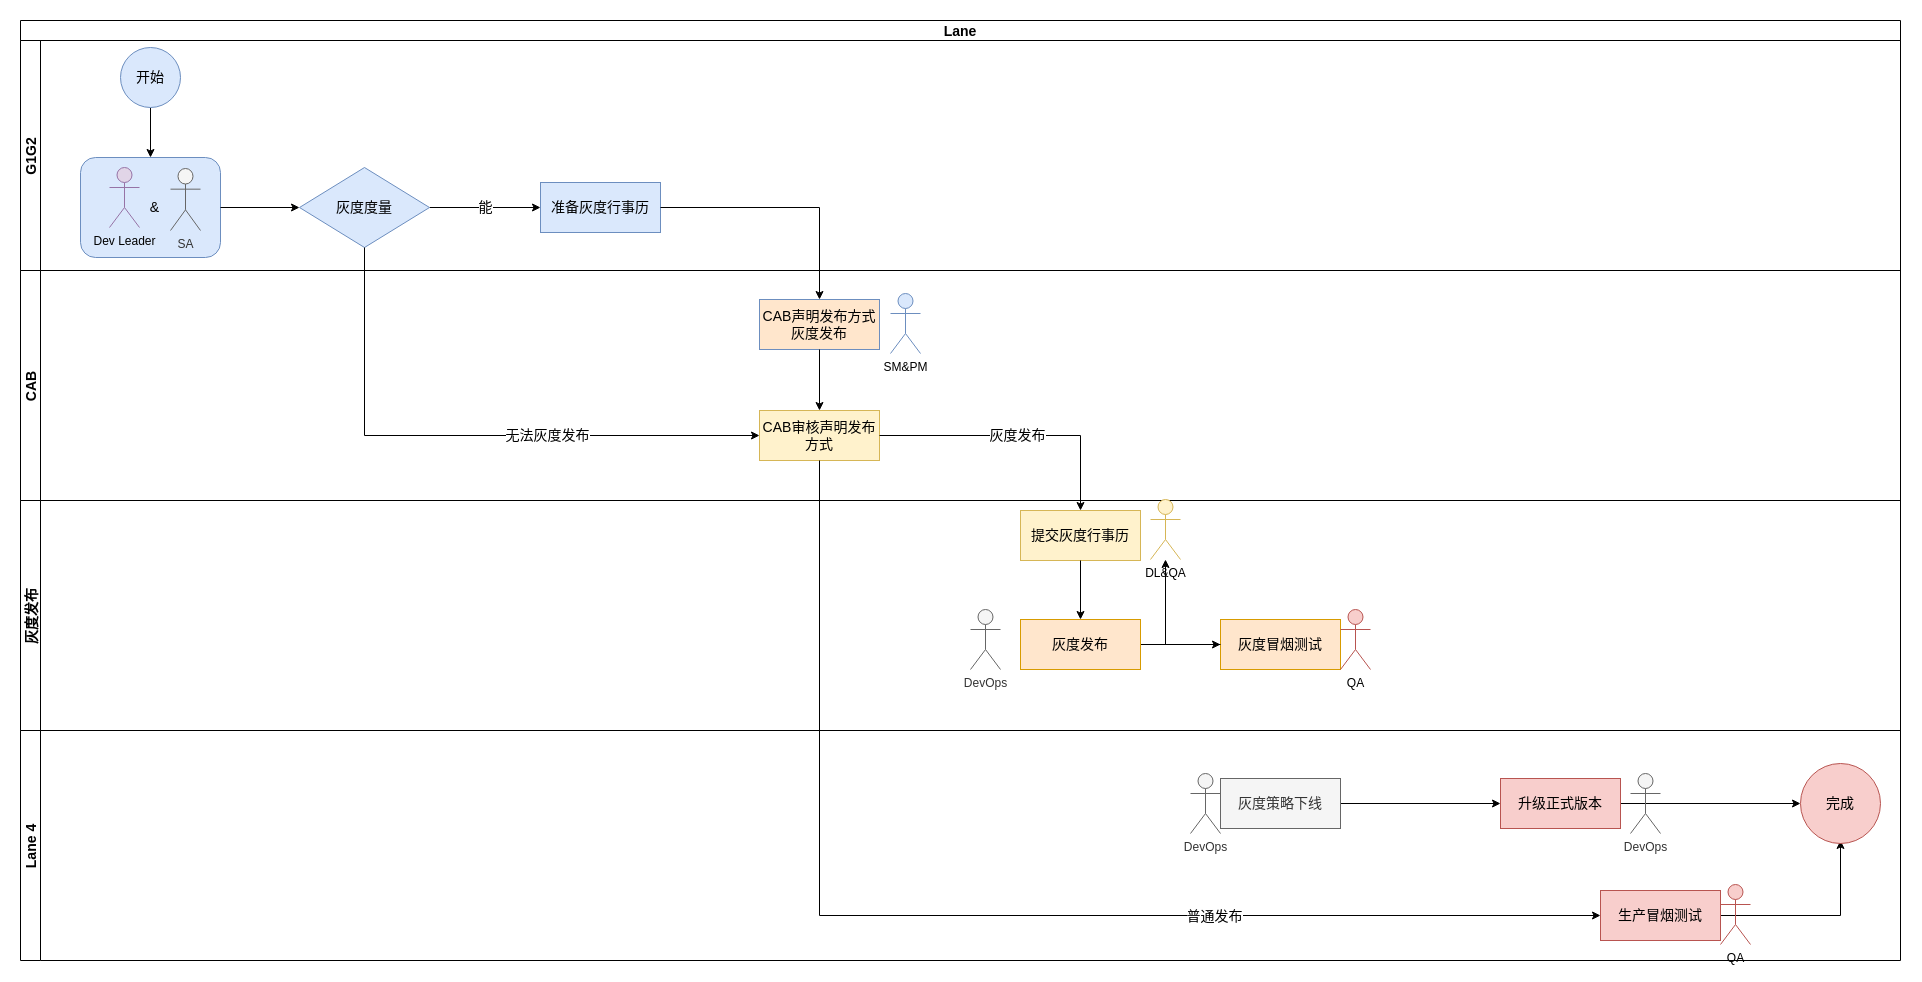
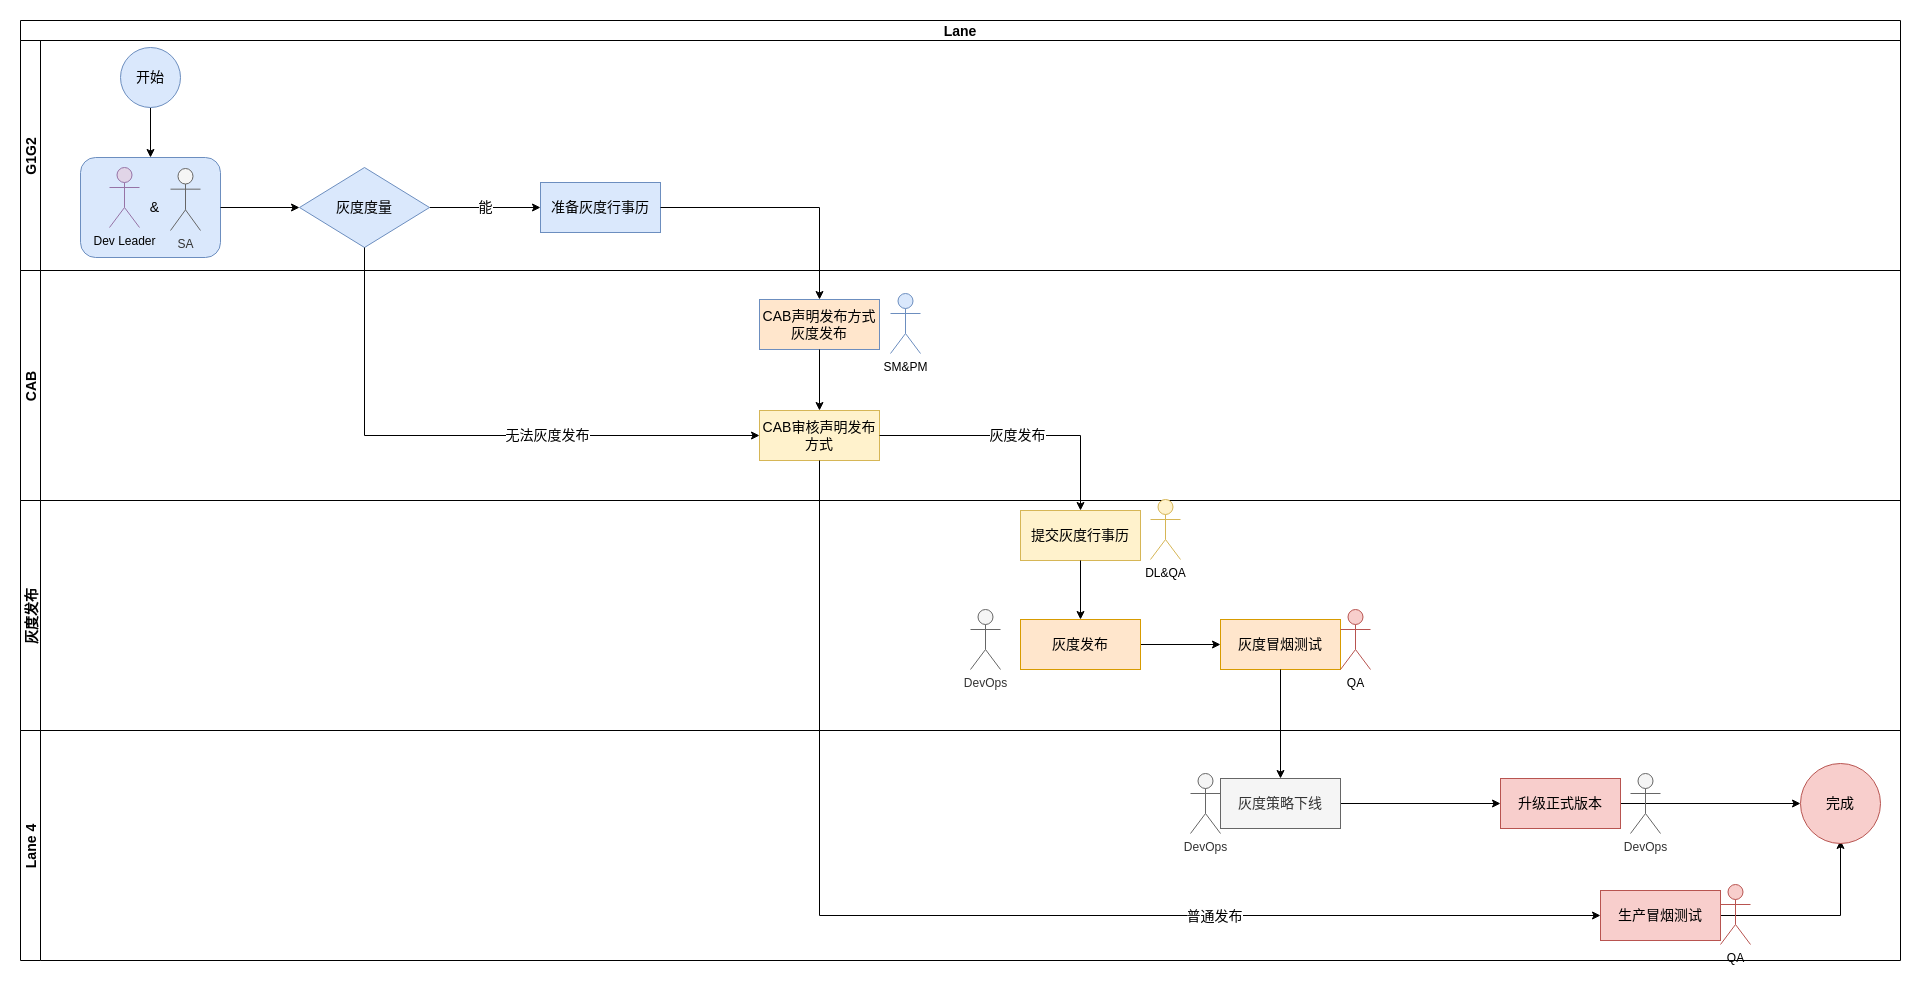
- <mxCell id="31" style="edgeStyle=orthogonalEdgeStyle;rounded=0;orthogonalLoop=1;jettySize=auto;html=1;fontSize=14;" edge="1" parent="1" source="22" target="27"><mxGeometry relative="1" as="geometry" /></mxCell>
+ <mxCell id="31" style="edgeStyle=orthogonalEdgeStyle;rounded=0;orthogonalLoop=1;jettySize=auto;html=1;fontSize=14;" edge="1" parent="1" source="22" target="34"><mxGeometry relative="1" as="geometry" /></mxCell>
